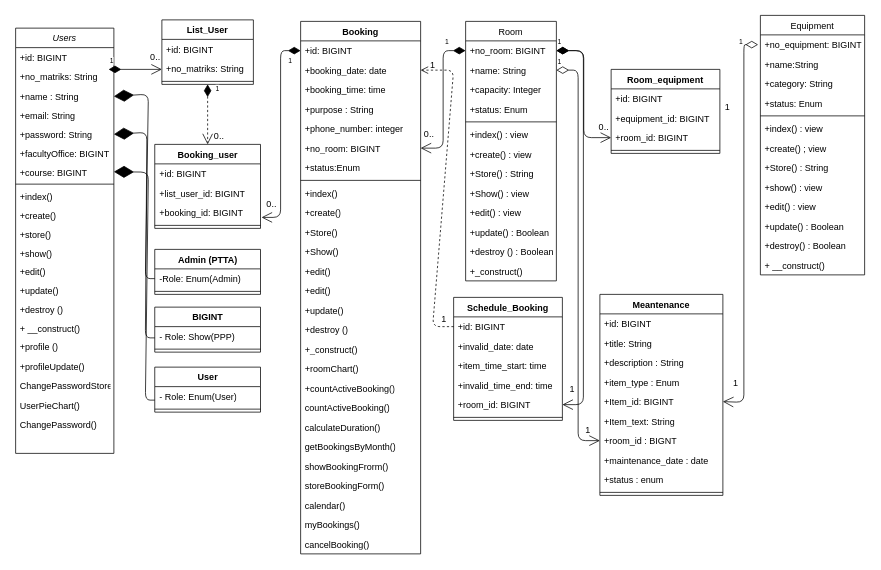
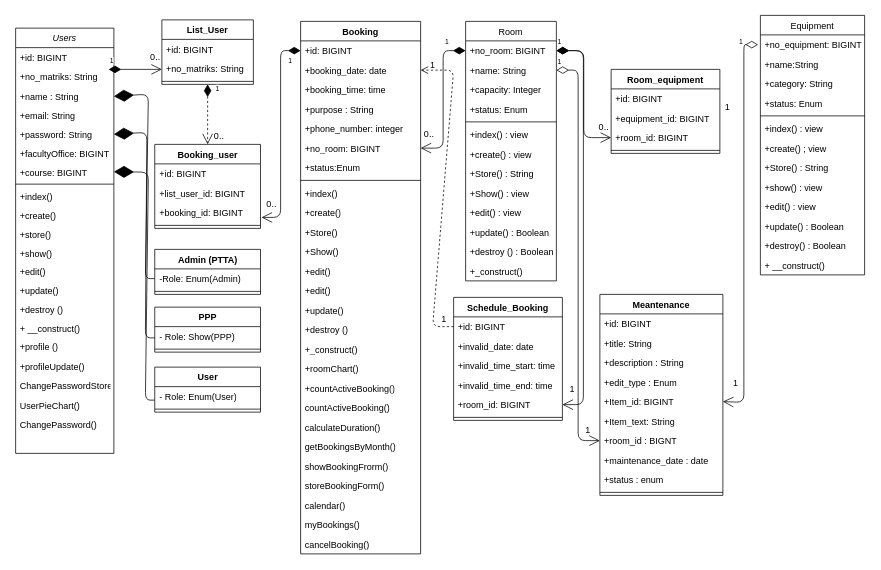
- <mxCell id="136" value="BIGINT" style="swimlane;fontStyle=1;align=center;verticalAlign=top;childLayout=stackLayout;horizontal=1;startSize=26;horizontalStack=0;resizeParent=1;resizeParentMax=0;resizeLast=0;collapsible=1;marginBottom=0;whiteSpace=wrap;html=1;" vertex="1" parent="1"><mxGeometry x="205.5" y="409" width="141" height="60" as="geometry" /></mxCell>
+ <mxCell id="136" value="PPP" style="swimlane;fontStyle=1;align=center;verticalAlign=top;childLayout=stackLayout;horizontal=1;startSize=26;horizontalStack=0;resizeParent=1;resizeParentMax=0;resizeLast=0;collapsible=1;marginBottom=0;whiteSpace=wrap;html=1;" vertex="1" parent="1"><mxGeometry x="205.5" y="409" width="141" height="60" as="geometry" /></mxCell>
- <mxCell id="110" value="+item_time_start: time" style="text;strokeColor=none;fillColor=none;align=left;verticalAlign=top;spacingLeft=4;spacingRight=4;overflow=hidden;rotatable=0;points=[[0,0.5],[1,0.5]];portConstraint=eastwest;whiteSpace=wrap;html=1;" parent="107" vertex="1"><mxGeometry y="78" width="145" height="26" as="geometry" /></mxCell>
+ <mxCell id="110" value="+invalid_time_start: time" style="text;strokeColor=none;fillColor=none;align=left;verticalAlign=top;spacingLeft=4;spacingRight=4;overflow=hidden;rotatable=0;points=[[0,0.5],[1,0.5]];portConstraint=eastwest;whiteSpace=wrap;html=1;" parent="107" vertex="1"><mxGeometry y="78" width="145" height="26" as="geometry" /></mxCell>
- <mxCell id="122" value="+item_type : Enum" style="text;strokeColor=none;fillColor=none;align=left;verticalAlign=top;spacingLeft=4;spacingRight=4;overflow=hidden;rotatable=0;points=[[0,0.5],[1,0.5]];portConstraint=eastwest;whiteSpace=wrap;html=1;" parent="118" vertex="1"><mxGeometry y="104" width="164" height="26" as="geometry" /></mxCell>
+ <mxCell id="122" value="+edit_type : Enum" style="text;strokeColor=none;fillColor=none;align=left;verticalAlign=top;spacingLeft=4;spacingRight=4;overflow=hidden;rotatable=0;points=[[0,0.5],[1,0.5]];portConstraint=eastwest;whiteSpace=wrap;html=1;" parent="118" vertex="1"><mxGeometry y="104" width="164" height="26" as="geometry" /></mxCell>
